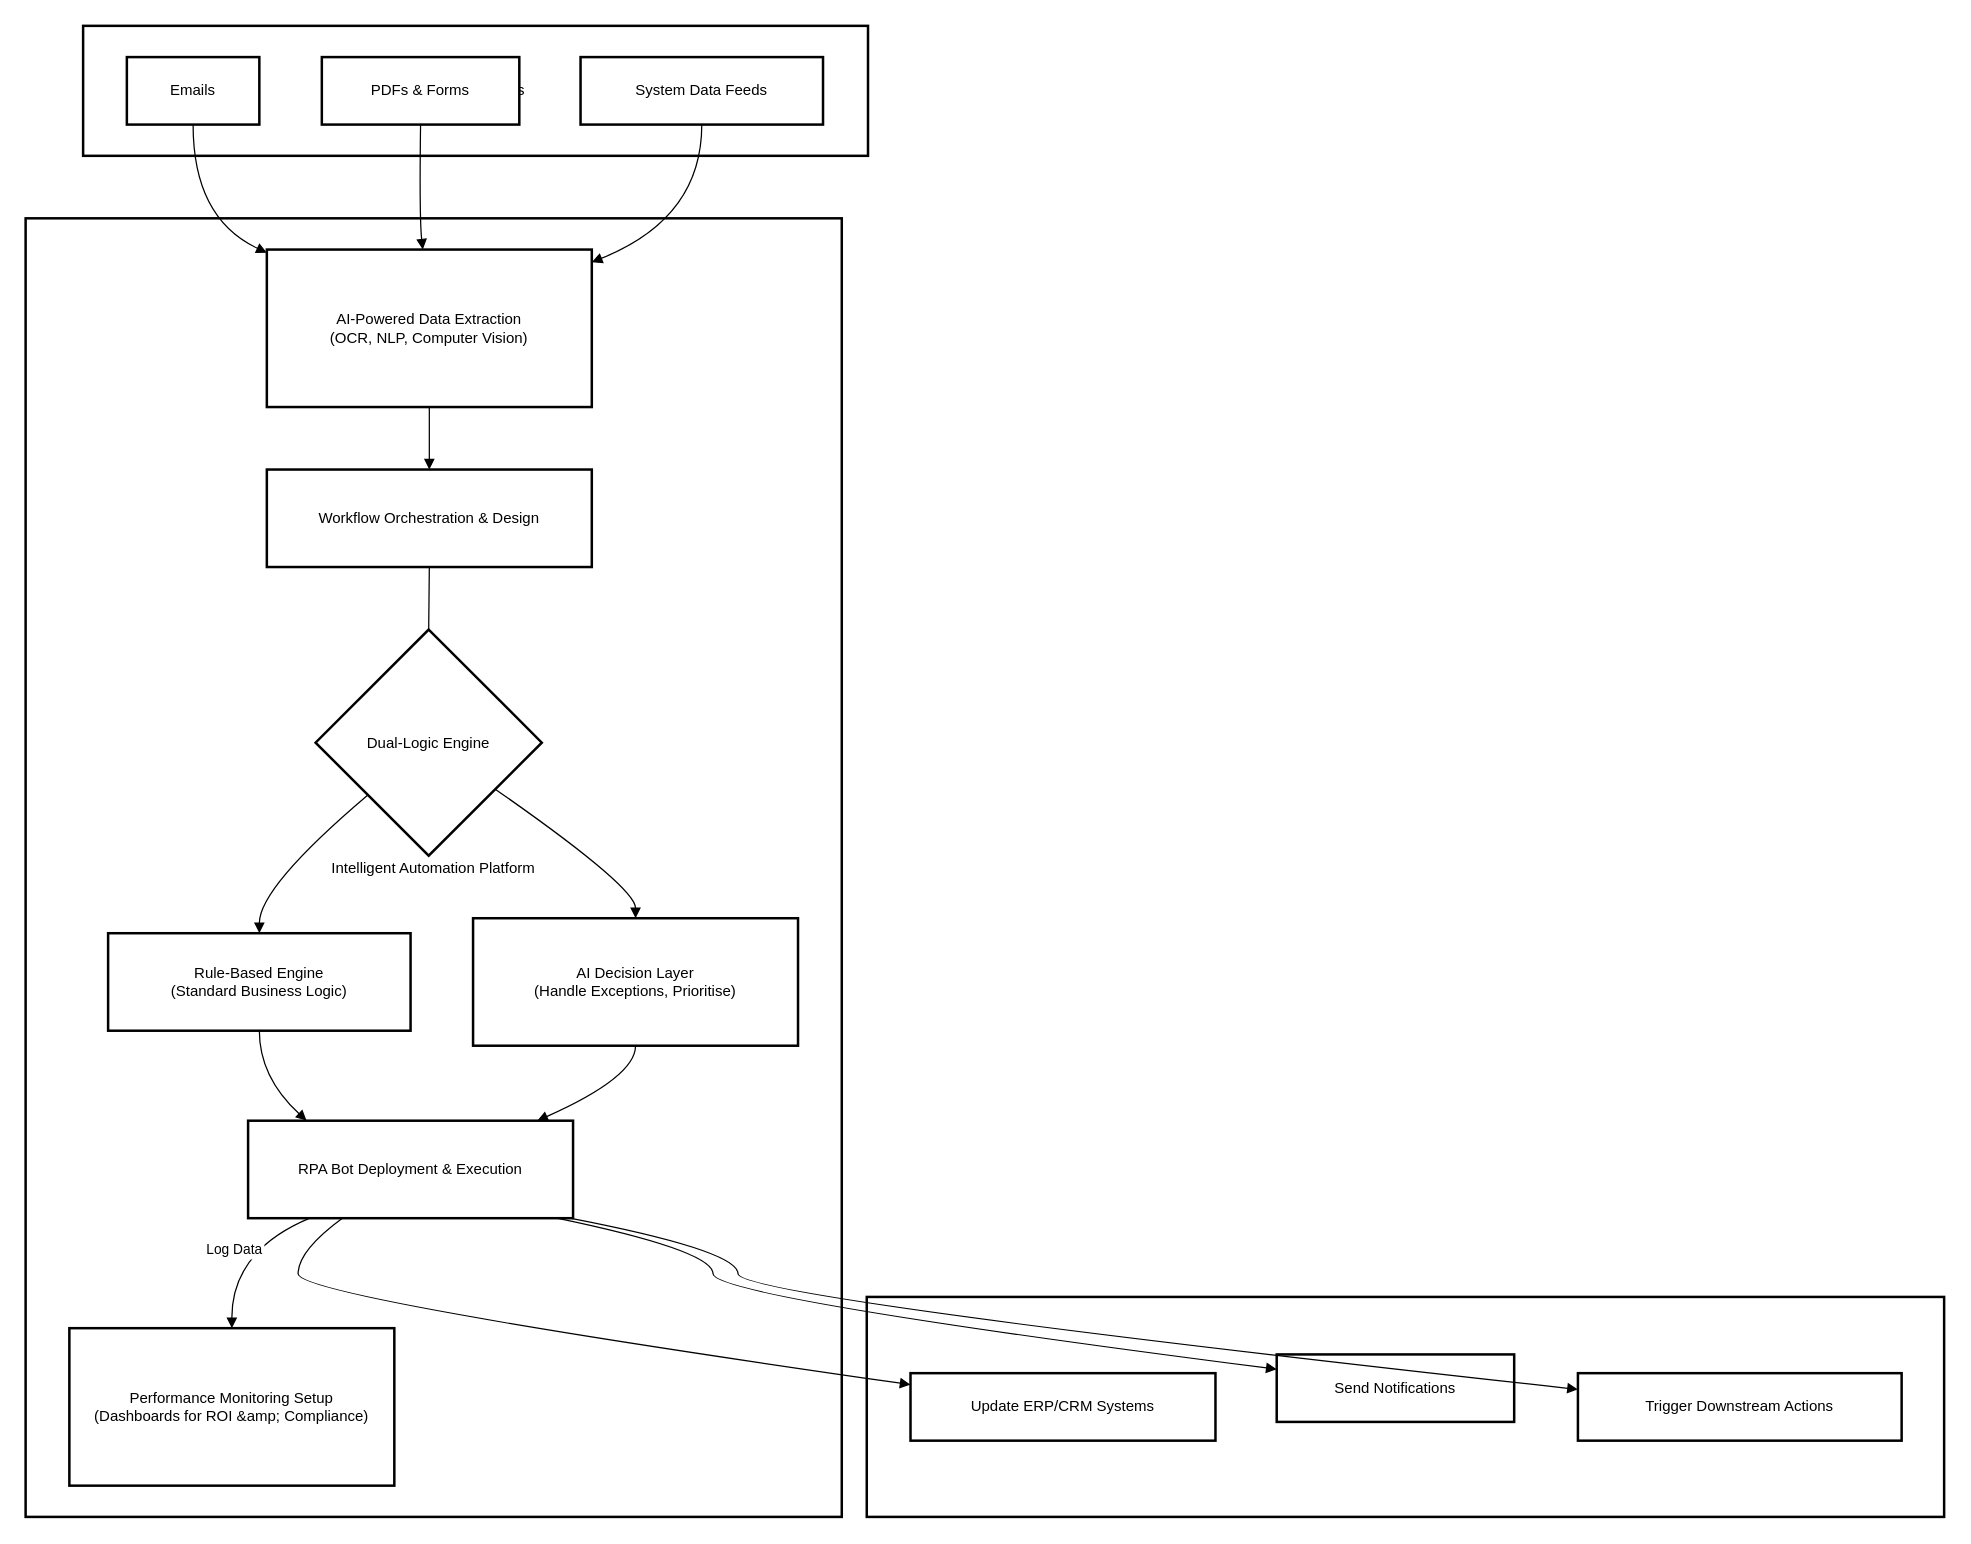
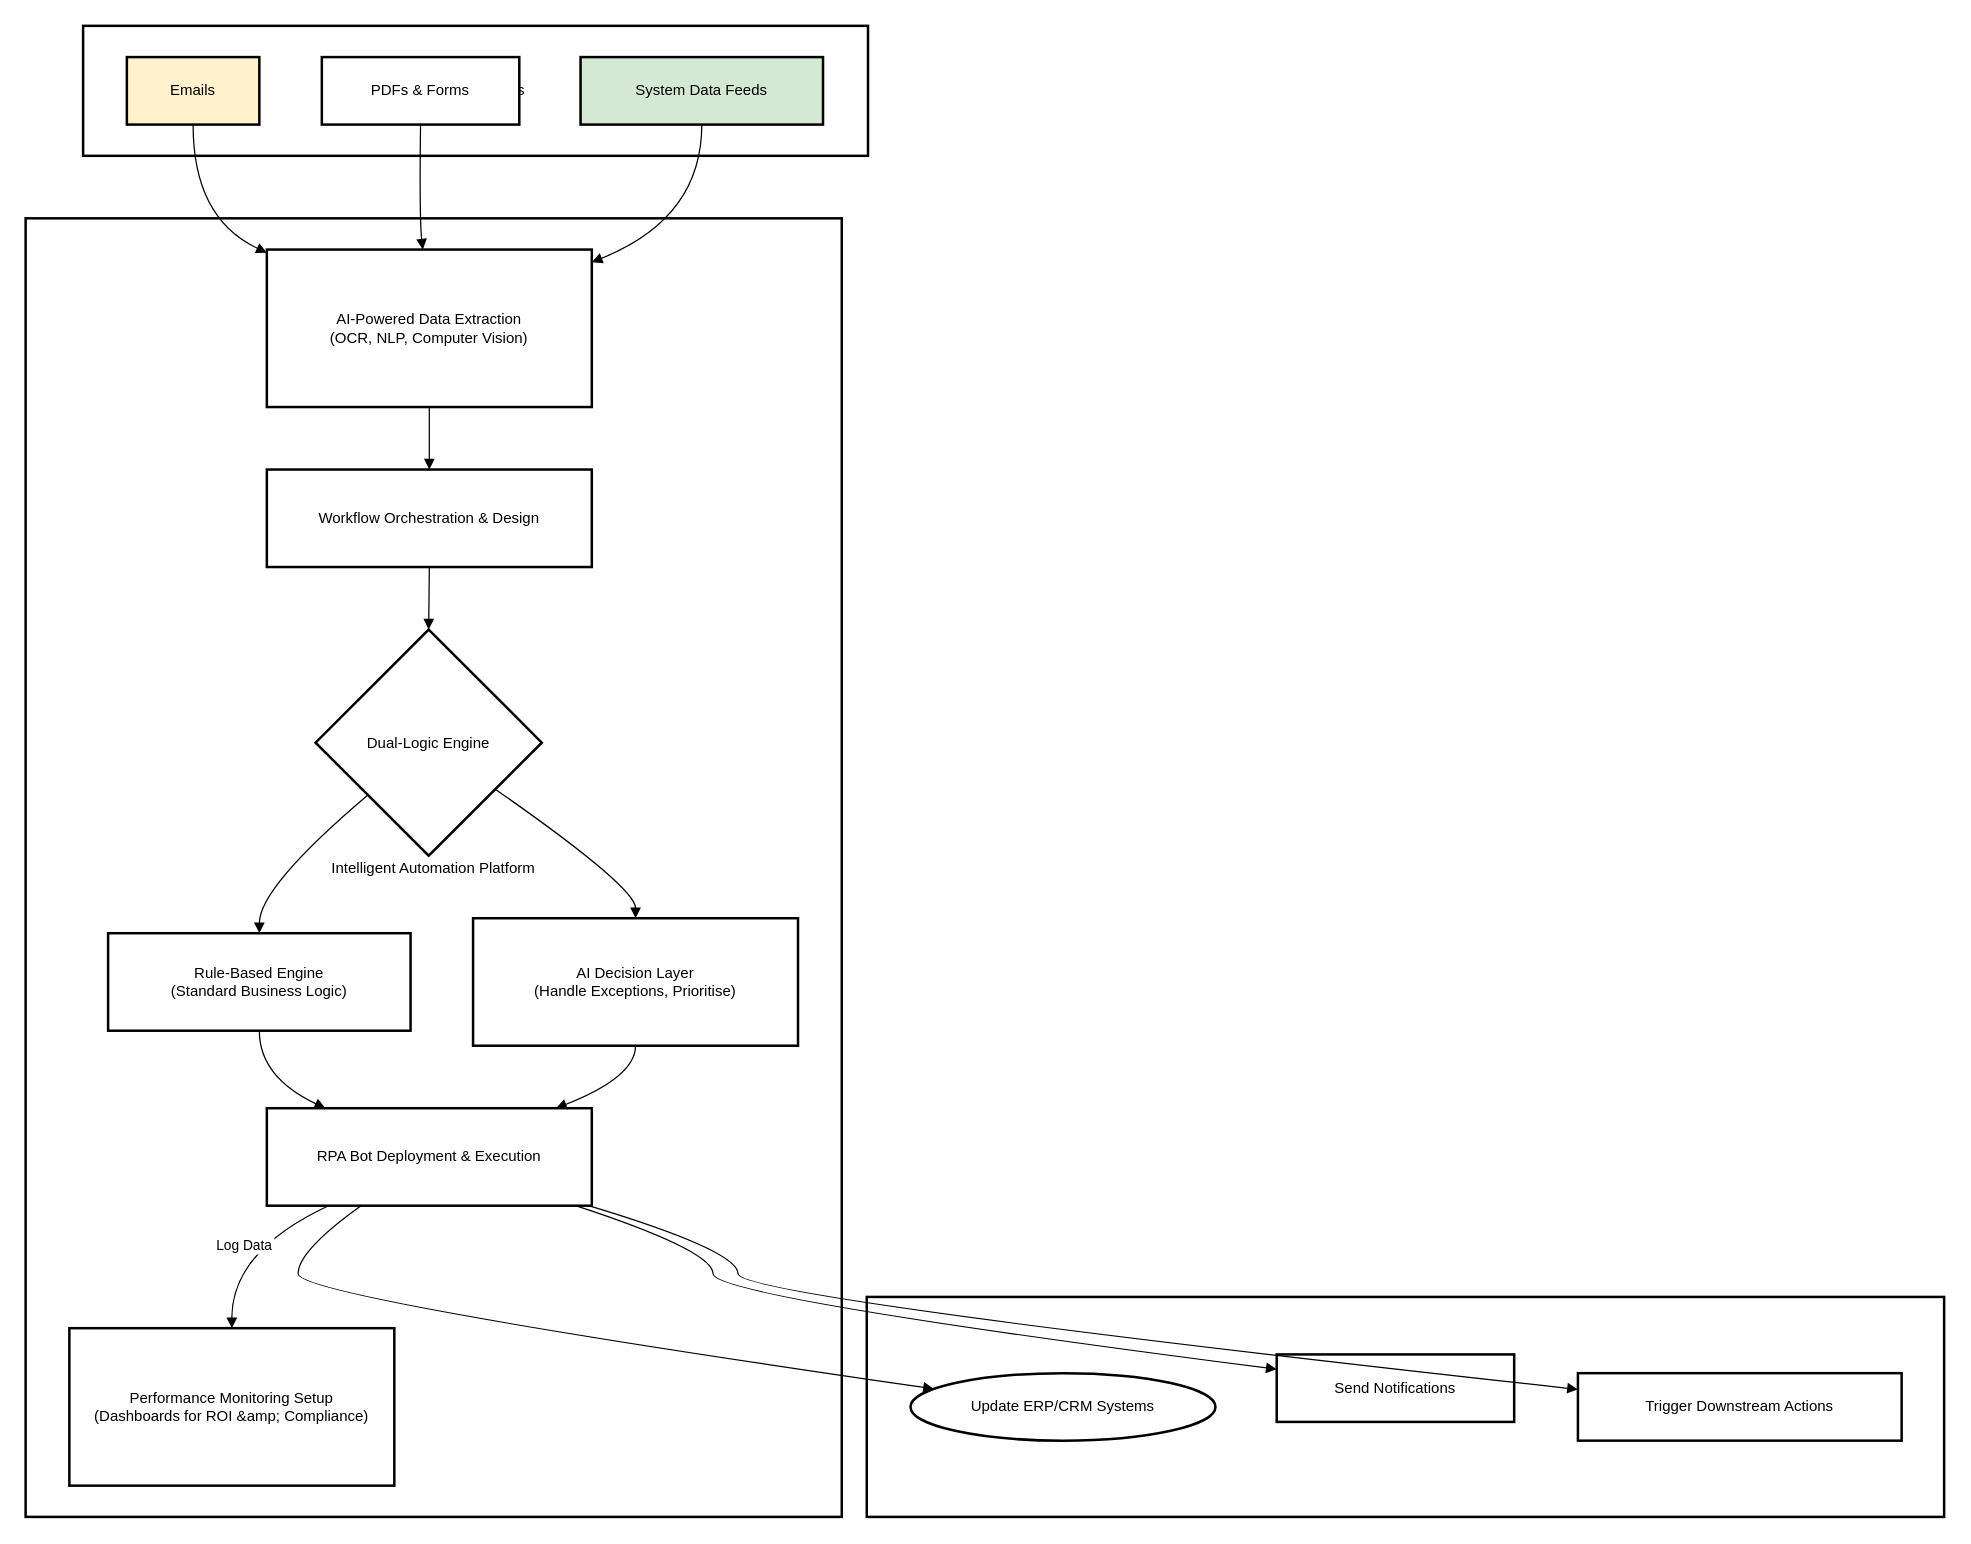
- <mxCell id="5" value="Emails" style="whiteSpace=wrap;strokeWidth=2;" vertex="1" parent="1"><mxGeometry x="101" y="45" width="106" height="54" as="geometry" /></mxCell>
+ <mxCell id="5" value="Emails" style="whiteSpace=wrap;strokeWidth=2;fillColor=#fff2cc;" vertex="1" parent="1"><mxGeometry x="101" y="45" width="106" height="54" as="geometry" /></mxCell>
- <mxCell id="7" value="System Data Feeds" style="whiteSpace=wrap;strokeWidth=2;" vertex="1" parent="1"><mxGeometry x="464" y="45" width="194" height="54" as="geometry" /></mxCell>
+ <mxCell id="7" value="System Data Feeds" style="whiteSpace=wrap;strokeWidth=2;fillColor=#d5e8d4;" vertex="1" parent="1"><mxGeometry x="464" y="45" width="194" height="54" as="geometry" /></mxCell>
- <mxCell id="22" value="" style="curved=1;startArrow=none;endArrow=none;exitX=0.5;exitY=1;entryX=0.5;entryY=0;rounded=0;" edge="1" parent="1" source="9" target="10"><mxGeometry relative="1" as="geometry"><Array as="points" /></mxGeometry></mxCell>
+ <mxCell id="22" value="" style="curved=1;startArrow=none;endArrow=block;exitX=0.5;exitY=1;entryX=0.5;entryY=0;rounded=0;" edge="1" parent="1" source="9" target="10"><mxGeometry relative="1" as="geometry"><Array as="points" /></mxGeometry></mxCell>
- <mxCell id="13" value="RPA Bot Deployment &amp; Execution" style="whiteSpace=wrap;strokeWidth=2;" vertex="1" parent="1"><mxGeometry x="198" y="896" width="260" height="78" as="geometry" /></mxCell>
+ <mxCell id="13" value="RPA Bot Deployment &amp; Execution" style="whiteSpace=wrap;strokeWidth=2;" vertex="1" parent="1"><mxGeometry x="213" y="886" width="260" height="78" as="geometry" /></mxCell>
- <mxCell id="15" value="Update ERP/CRM Systems" style="whiteSpace=wrap;strokeWidth=2;" vertex="1" parent="1"><mxGeometry x="728" y="1098" width="244" height="54" as="geometry" /></mxCell>
+ <mxCell id="15" value="Update ERP/CRM Systems" style="ellipse;whiteSpace=wrap;strokeWidth=2;" vertex="1" parent="1"><mxGeometry x="728" y="1098" width="244" height="54" as="geometry" /></mxCell>
